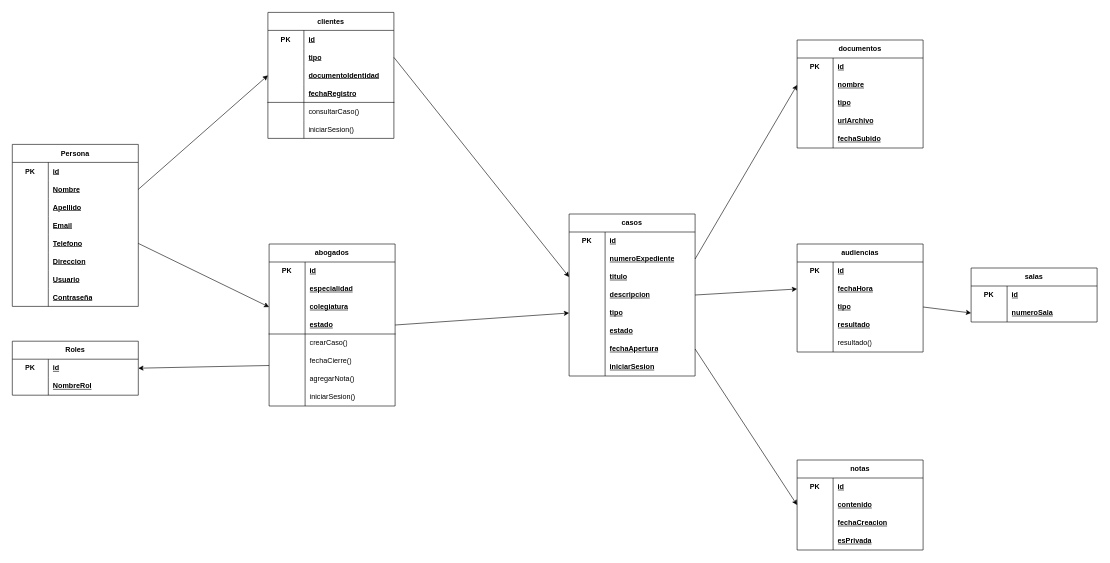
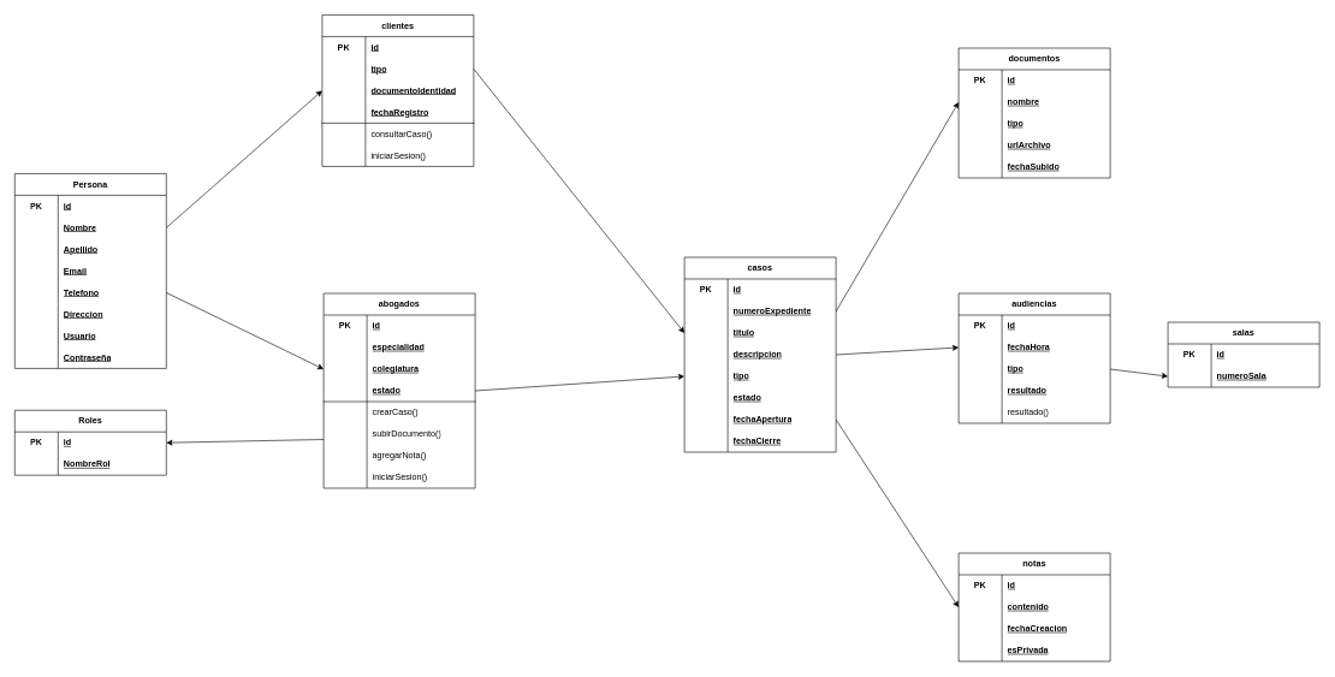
- <mxCell id="39" value="fechaCierre()" style="shape=partialRectangle;connectable=0;fillColor=none;top=0;left=0;bottom=0;right=0;align=left;spacingLeft=6;overflow=hidden;html=1;whiteSpace=wrap;" parent="37" vertex="1"><mxGeometry x="60" width="150" height="30" as="geometry"><mxRectangle width="150" height="30" as="alternateBounds" /></mxGeometry></mxCell>
+ <mxCell id="39" value="subirDocumento()" style="shape=partialRectangle;connectable=0;fillColor=none;top=0;left=0;bottom=0;right=0;align=left;spacingLeft=6;overflow=hidden;html=1;whiteSpace=wrap;" parent="37" vertex="1"><mxGeometry x="60" width="150" height="30" as="geometry"><mxRectangle width="150" height="30" as="alternateBounds" /></mxGeometry></mxCell>
- <mxCell id="70" value="iniciarSesion" style="shape=partialRectangle;connectable=0;fillColor=none;top=0;left=0;bottom=0;right=0;align=left;spacingLeft=6;fontStyle=5;overflow=hidden;html=1;whiteSpace=wrap;" parent="68" vertex="1"><mxGeometry x="60" width="150" height="30" as="geometry"><mxRectangle width="150" height="30" as="alternateBounds" /></mxGeometry></mxCell>
+ <mxCell id="70" value="fechaCierre" style="shape=partialRectangle;connectable=0;fillColor=none;top=0;left=0;bottom=0;right=0;align=left;spacingLeft=6;fontStyle=5;overflow=hidden;html=1;whiteSpace=wrap;" parent="68" vertex="1"><mxGeometry x="60" width="150" height="30" as="geometry"><mxRectangle width="150" height="30" as="alternateBounds" /></mxGeometry></mxCell>
